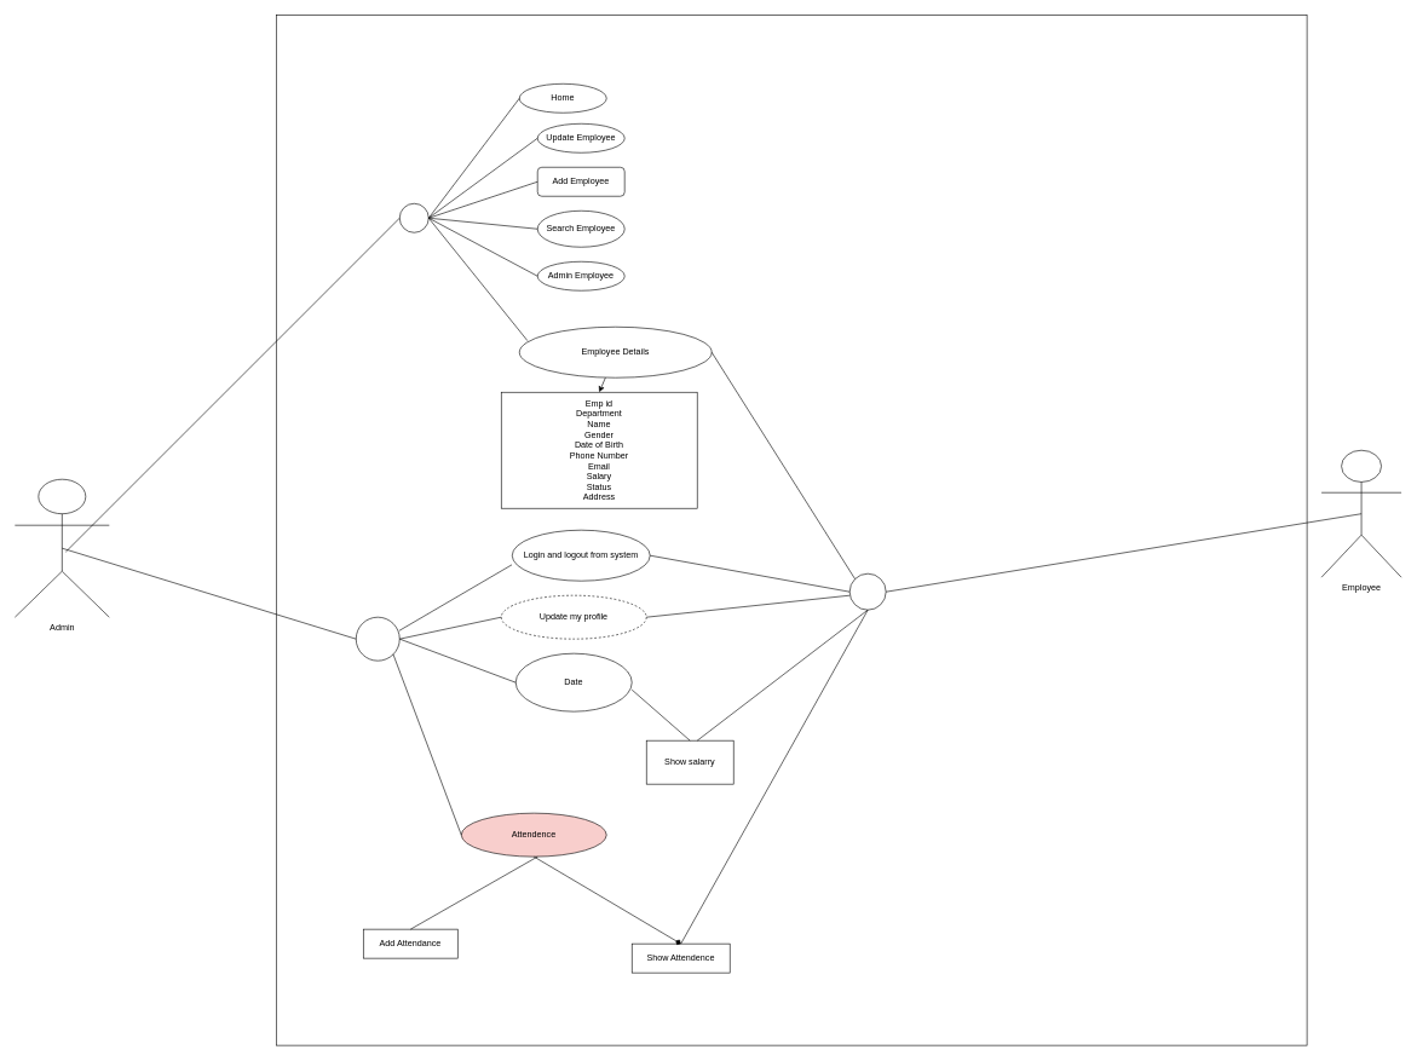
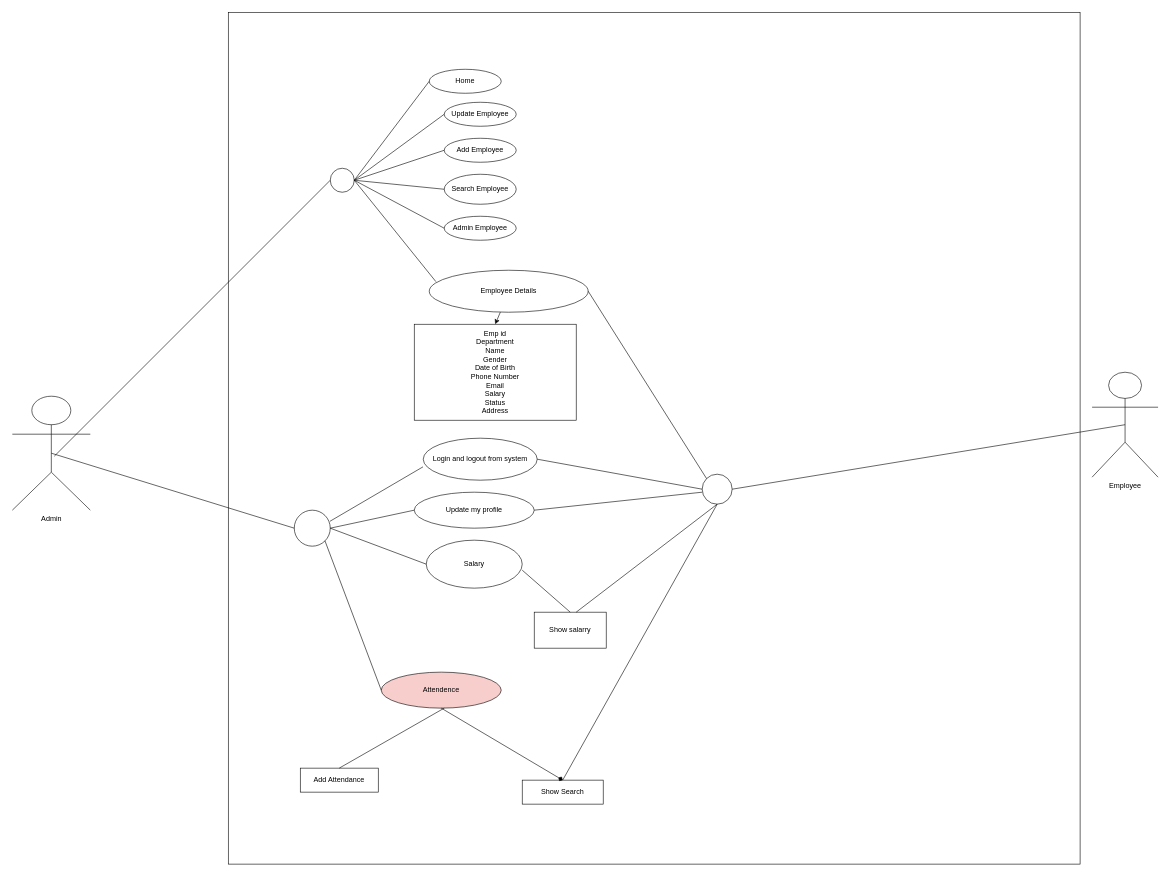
- <mxCell id="8" value="Add Employee" style="whiteSpace=wrap;html=1;strokeColor=#000000;rounded=1;" vertex="1" parent="1"><mxGeometry x="740" y="230" width="120" height="40" as="geometry" /></mxCell>
+ <mxCell id="8" value="Add Employee" style="ellipse;whiteSpace=wrap;html=1;strokeColor=#000000;" vertex="1" parent="1"><mxGeometry x="740" y="230" width="120" height="40" as="geometry" /></mxCell>
- <mxCell id="4" value="Update my profile" style="ellipse;whiteSpace=wrap;html=1;dashed=1;" vertex="1" parent="1"><mxGeometry x="690" y="820" width="200" height="60" as="geometry" /></mxCell>
+ <mxCell id="4" value="Update my profile" style="ellipse;whiteSpace=wrap;html=1;" vertex="1" parent="1"><mxGeometry x="690" y="820" width="200" height="60" as="geometry" /></mxCell>
- <mxCell id="17" value="Date" style="ellipse;whiteSpace=wrap;html=1;strokeColor=#000000;" vertex="1" parent="1"><mxGeometry x="710" y="900" width="160" height="80" as="geometry" /></mxCell>
+ <mxCell id="17" value="Salary" style="ellipse;whiteSpace=wrap;html=1;strokeColor=#000000;" vertex="1" parent="1"><mxGeometry x="710" y="900" width="160" height="80" as="geometry" /></mxCell>
- <mxCell id="16" value="Show Attendence" style="rounded=0;whiteSpace=wrap;html=1;strokeColor=#000000;" vertex="1" parent="1"><mxGeometry x="870" y="1300" width="135" height="40" as="geometry" /></mxCell>
+ <mxCell id="16" value="Show Search" style="rounded=0;whiteSpace=wrap;html=1;strokeColor=#000000;" vertex="1" parent="1"><mxGeometry x="870" y="1300" width="135" height="40" as="geometry" /></mxCell>
